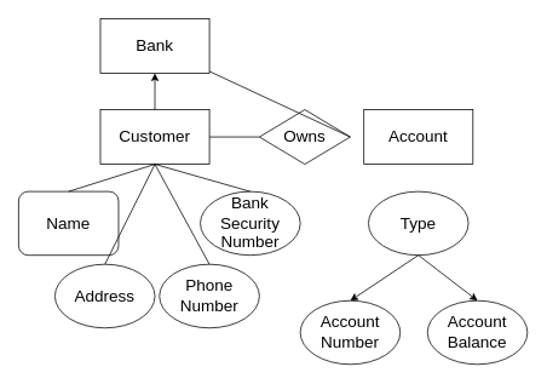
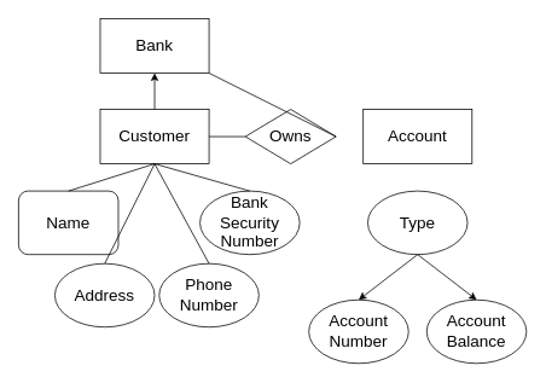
- <mxCell id="3" value="Owns" style="rhombus;whiteSpace=wrap;html=1;fontSize=18;" vertex="1" parent="1"><mxGeometry x="285" y="120" width="100" height="60" as="geometry" /></mxCell>
+ <mxCell id="3" value="Owns" style="rhombus;whiteSpace=wrap;html=1;fontSize=18;" vertex="1" parent="1"><mxGeometry x="270" y="120" width="100" height="60" as="geometry" /></mxCell>
- <mxCell id="15" value="Account Number" style="ellipse;whiteSpace=wrap;html=1;fontSize=18;" vertex="1" parent="1"><mxGeometry x="330" y="330" width="110" height="70" as="geometry" /></mxCell>
+ <mxCell id="15" value="Account Number" style="ellipse;whiteSpace=wrap;html=1;fontSize=18;" vertex="1" parent="1"><mxGeometry x="340" y="330" width="110" height="70" as="geometry" /></mxCell>
